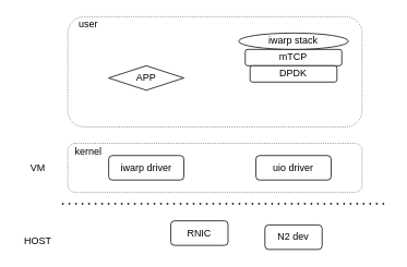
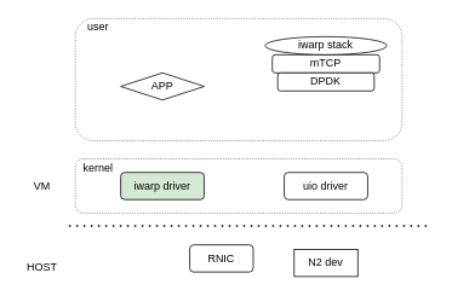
- <mxCell id="16" value="iwarp driver" style="rounded=1;whiteSpace=wrap;html=1;" vertex="1" parent="1"><mxGeometry x="132.03" y="190" width="92" height="30" as="geometry" /></mxCell>
+ <mxCell id="16" value="iwarp driver" style="rounded=1;whiteSpace=wrap;html=1;fillColor=#d5e8d4;" vertex="1" parent="1"><mxGeometry x="132.03" y="190" width="92" height="30" as="geometry" /></mxCell>
- <mxCell id="8" value="N2 dev" style="rounded=1;whiteSpace=wrap;html=1;" vertex="1" parent="1"><mxGeometry x="323.13" y="275" width="70" height="30" as="geometry" /></mxCell>
+ <mxCell id="8" value="N2 dev" style="whiteSpace=wrap;html=1;rounded=0;" vertex="1" parent="1"><mxGeometry x="323.13" y="275" width="70" height="30" as="geometry" /></mxCell>
